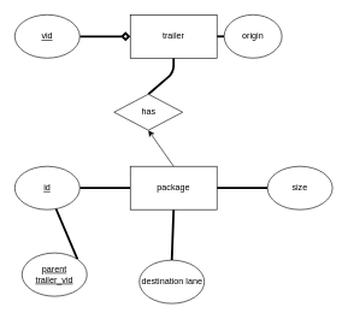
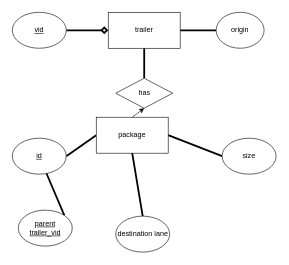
- <mxCell id="18" value="origin" style="ellipse;whiteSpace=wrap;html=1;" vertex="1" parent="1"><mxGeometry x="310" y="20" width="80" height="60" as="geometry" /></mxCell>
+ <mxCell id="18" value="origin" style="ellipse;whiteSpace=wrap;html=1;" vertex="1" parent="1"><mxGeometry x="360" y="20" width="80" height="60" as="geometry" /></mxCell>
- <mxCell id="14" value="has" style="rhombus;whiteSpace=wrap;html=1;" vertex="1" parent="1"><mxGeometry x="157.5" y="130" width="95" height="50" as="geometry" /></mxCell>
+ <mxCell id="14" value="has" style="rhombus;whiteSpace=wrap;html=1;" vertex="1" parent="1"><mxGeometry x="192.5" y="130" width="95" height="50" as="geometry" /></mxCell>
- <mxCell id="8" value="package" style="rounded=0;whiteSpace=wrap;html=1;" vertex="1" parent="1"><mxGeometry x="180" y="230" width="120" height="60" as="geometry" /></mxCell>
+ <mxCell id="8" value="package" style="rounded=0;whiteSpace=wrap;html=1;" vertex="1" parent="1"><mxGeometry x="160" y="195" width="120" height="60" as="geometry" /></mxCell>
